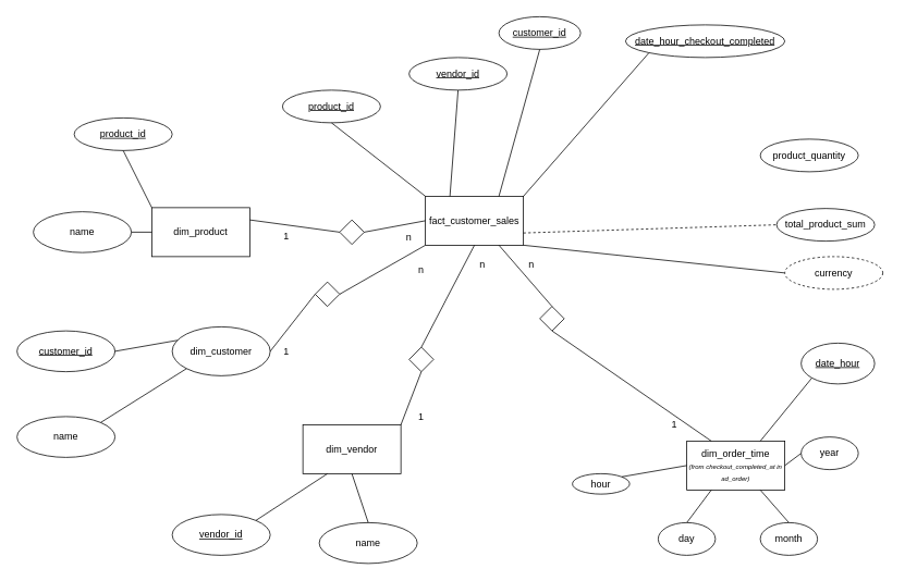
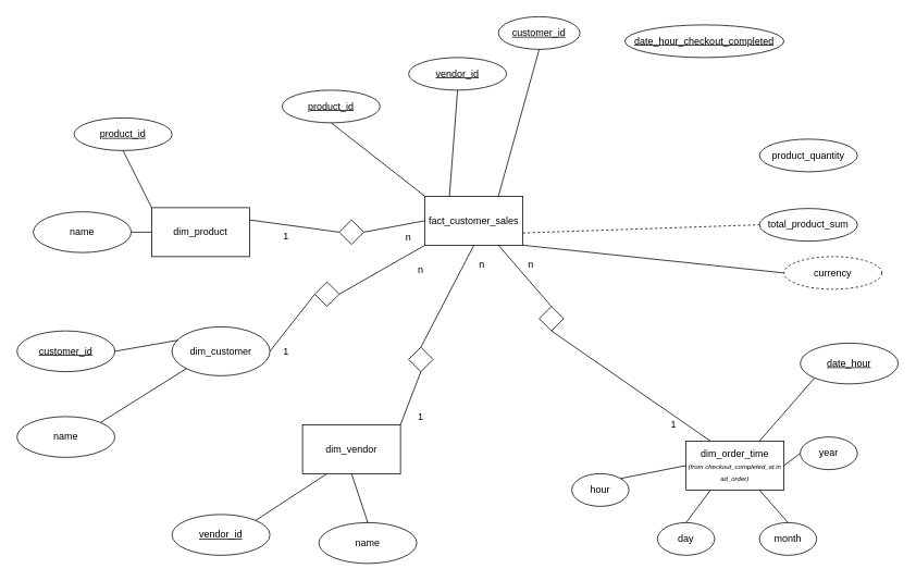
- <mxCell id="56" value="" style="endArrow=none;html=1;exitX=1;exitY=0;exitDx=0;exitDy=0;entryX=0;entryY=1;entryDx=0;entryDy=0;" parent="1" source="2" target="55" edge="1"><mxGeometry width="50" height="50" relative="1" as="geometry"><mxPoint x="730" y="160" as="sourcePoint" /><mxPoint x="730" y="-110" as="targetPoint" /></mxGeometry></mxCell>
- <mxCell id="58" value="&lt;font style=&quot;font-size: 12px&quot;&gt;total_product_sum&lt;/font&gt;" style="ellipse;whiteSpace=wrap;html=1;" parent="1" vertex="1"><mxGeometry x="950" y="255" width="120" height="40" as="geometry" /></mxCell>
+ <mxCell id="58" value="&lt;font style=&quot;font-size: 12px&quot;&gt;total_product_sum&lt;/font&gt;" style="ellipse;whiteSpace=wrap;html=1;" parent="1" vertex="1"><mxGeometry x="930" y="255" width="120" height="40" as="geometry" /></mxCell>
- <mxCell id="21" value="&lt;u&gt;date_hour&lt;/u&gt;" style="ellipse;whiteSpace=wrap;html=1;" parent="1" vertex="1"><mxGeometry x="980" y="420" width="90" height="50" as="geometry" /></mxCell>
+ <mxCell id="21" value="&lt;u&gt;date_hour&lt;/u&gt;" style="ellipse;whiteSpace=wrap;html=1;" parent="1" vertex="1"><mxGeometry x="980" y="420" width="120" height="50" as="geometry" /></mxCell>
- <mxCell id="13" value="hour" style="ellipse;whiteSpace=wrap;html=1;" parent="1" vertex="1"><mxGeometry x="700" y="580" width="70" height="25" as="geometry" /></mxCell>
+ <mxCell id="13" value="hour" style="ellipse;whiteSpace=wrap;html=1;" parent="1" vertex="1"><mxGeometry x="700" y="580" width="70" height="40" as="geometry" /></mxCell>
